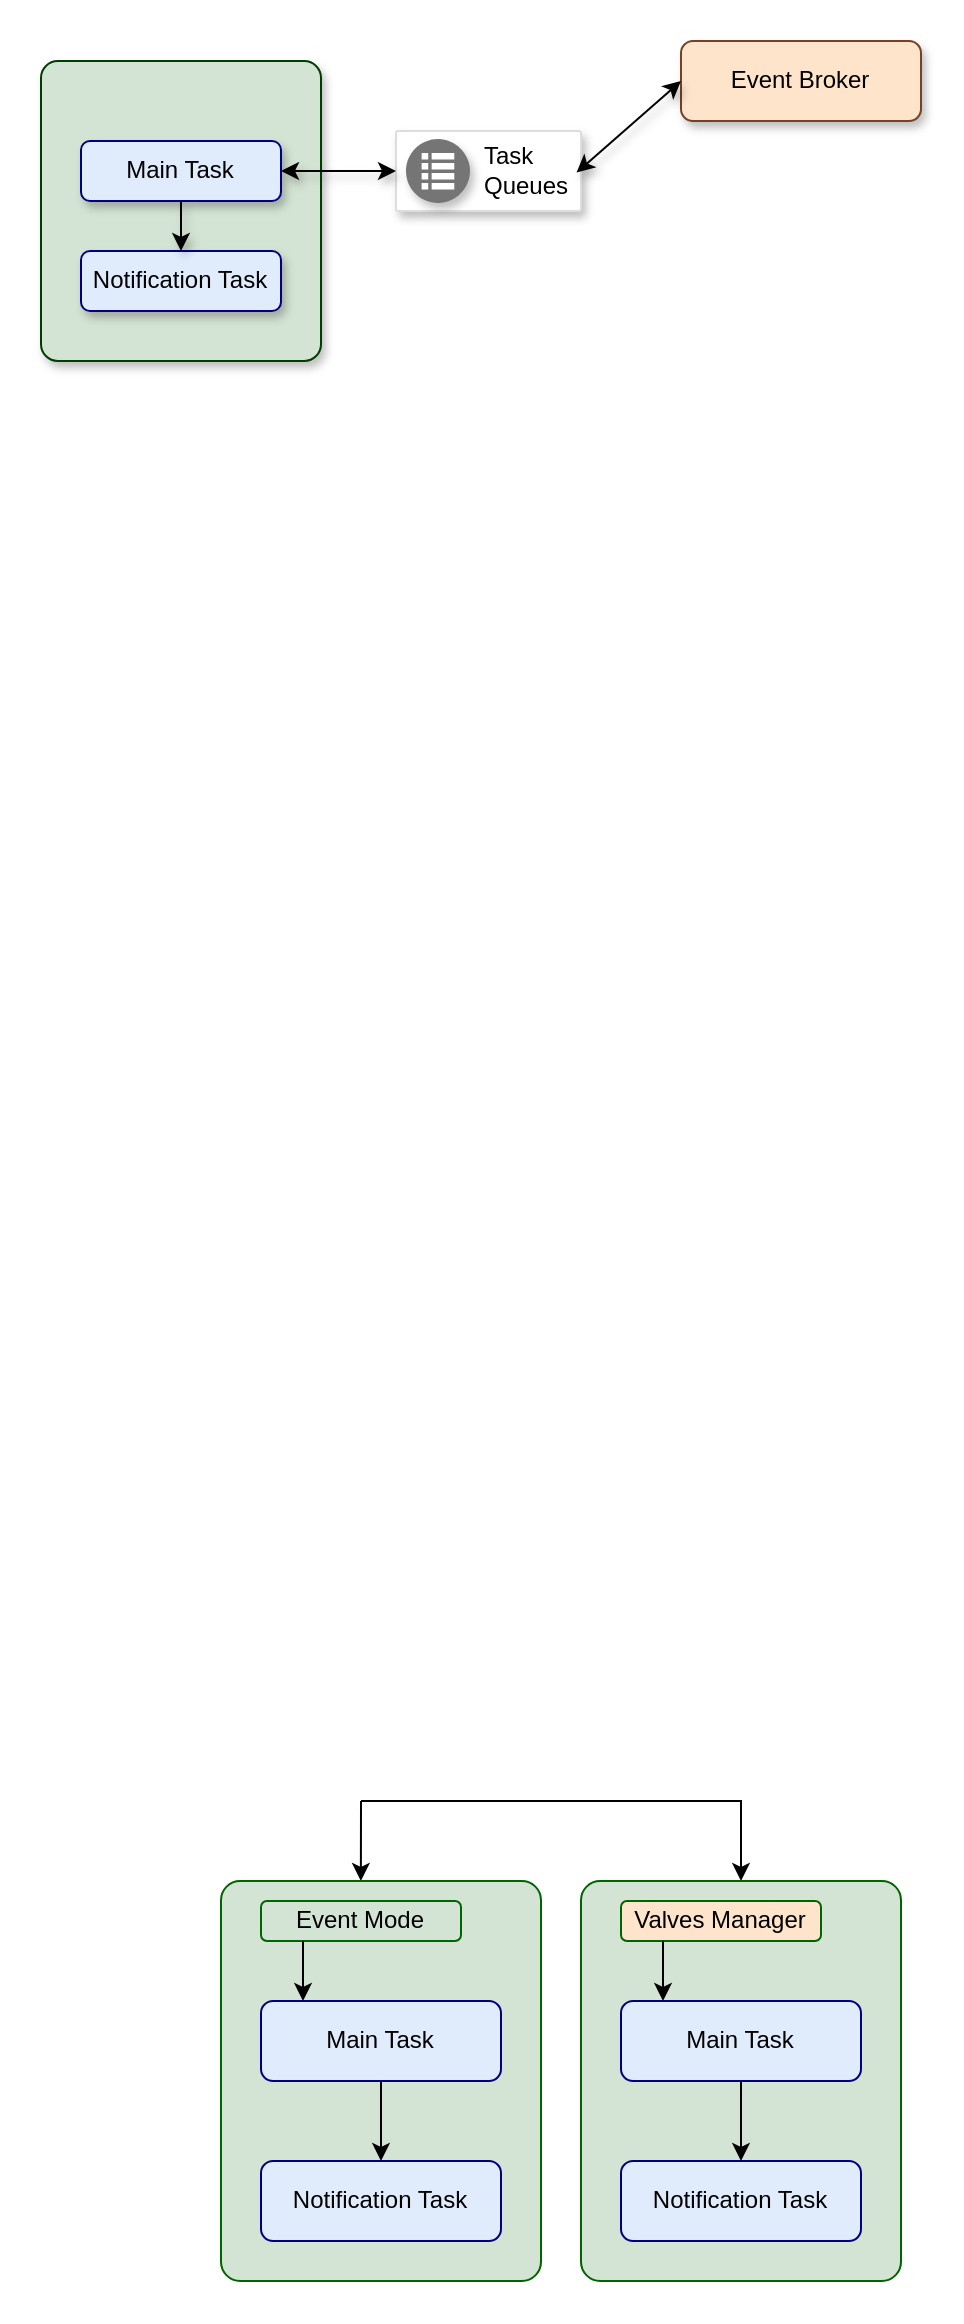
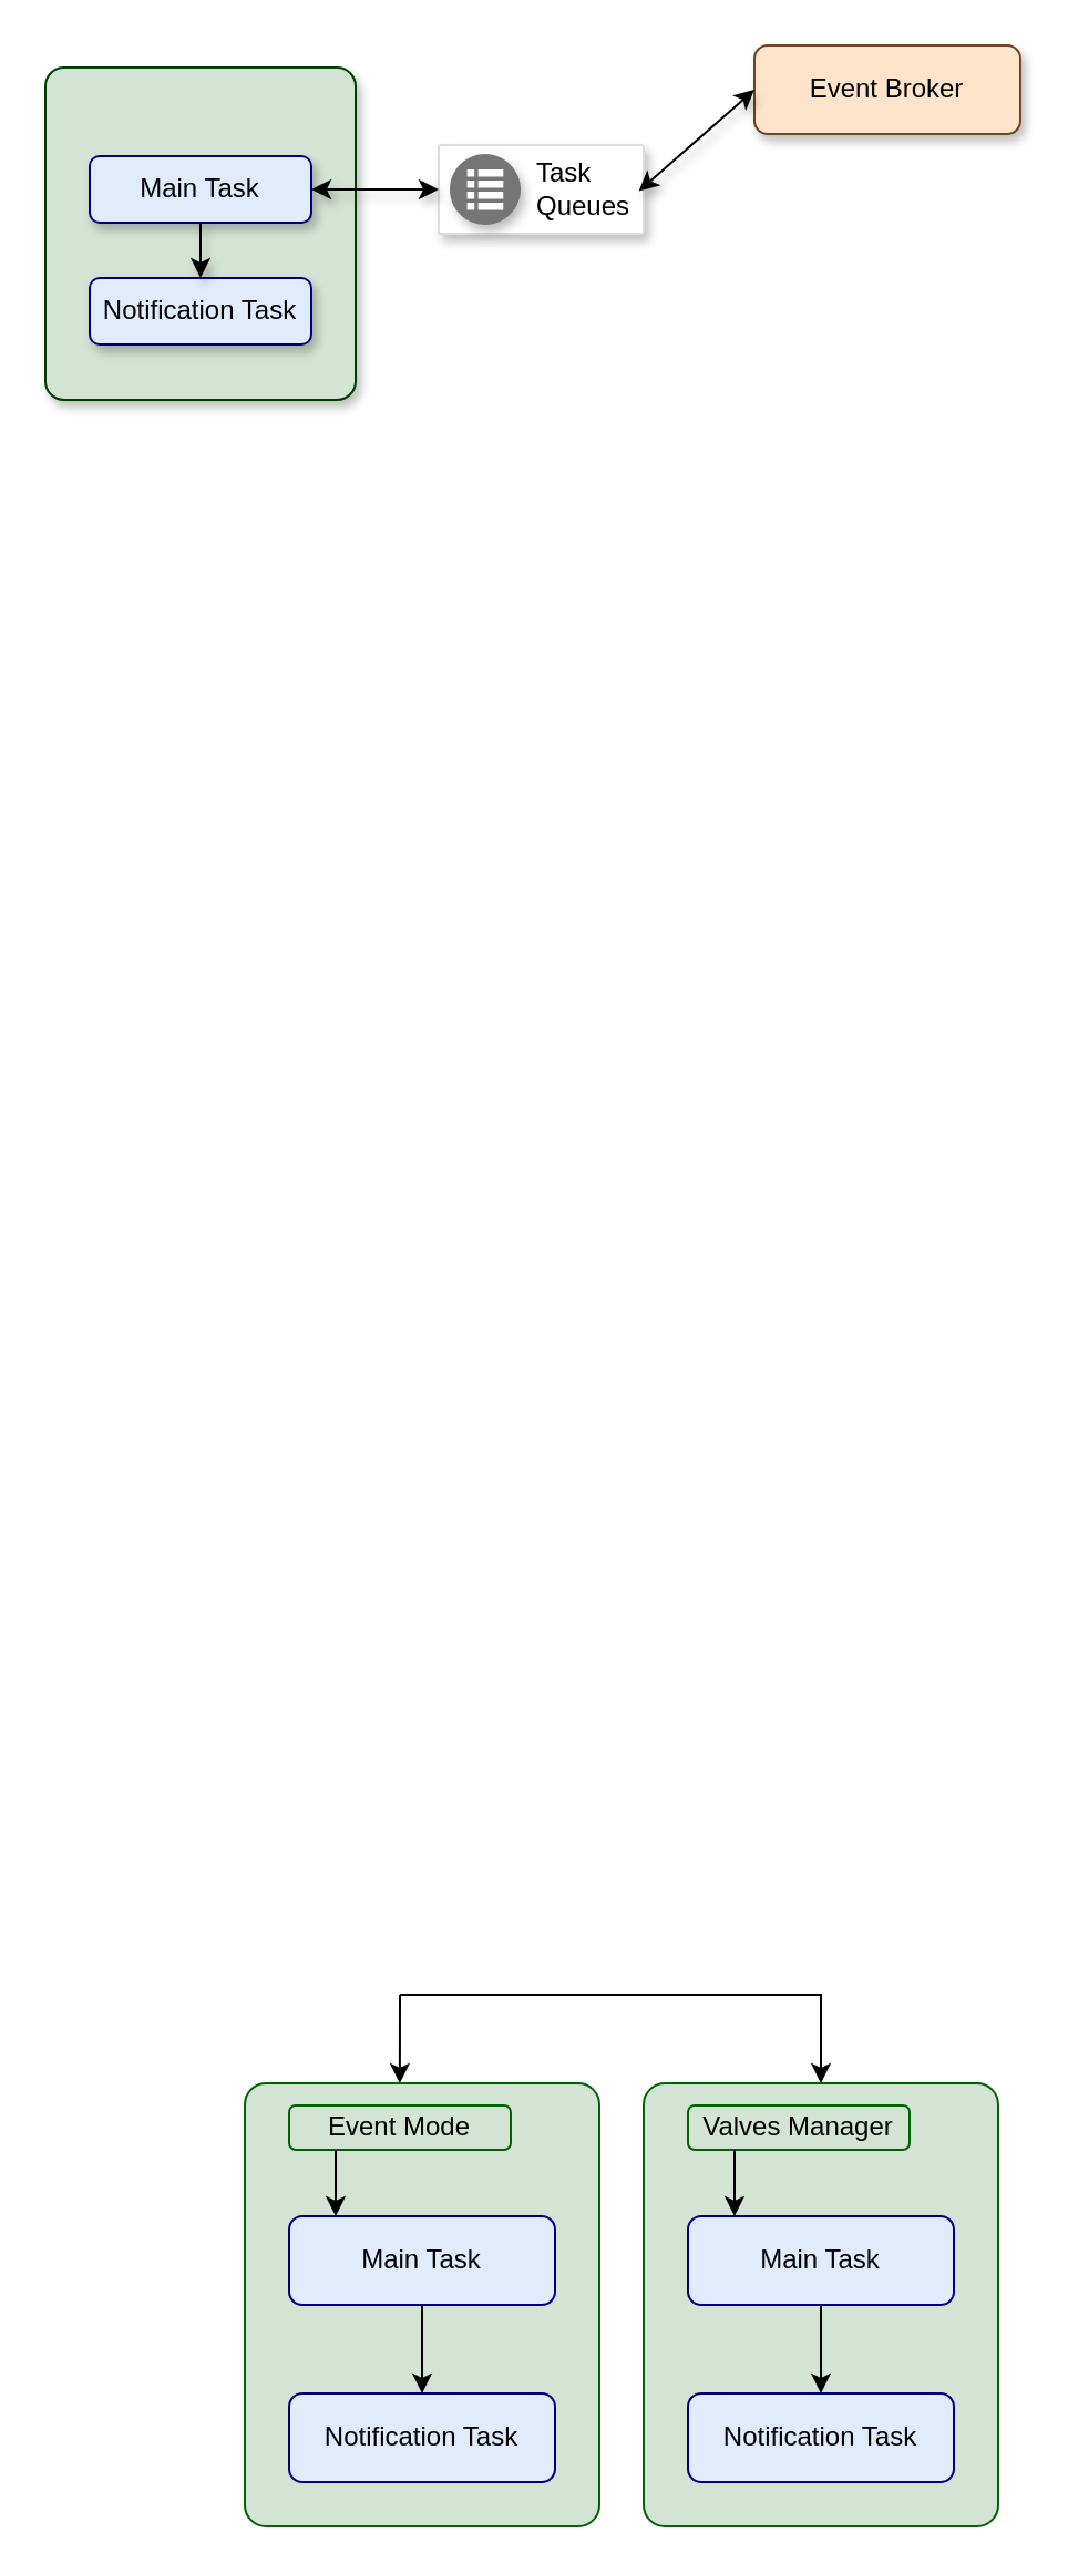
- <mxCell id="11" value="Valves Manager" style="rounded=1;whiteSpace=wrap;html=1;fontSize=12;glass=0;strokeWidth=1;shadow=0;fillColor=#ffe4cc;strokeColor=#006400;" parent="1" vertex="1"><mxGeometry x="310" y="950" width="100" height="20" as="geometry" /></mxCell>
+ <mxCell id="11" value="Valves Manager" style="rounded=1;whiteSpace=wrap;html=1;fontSize=12;glass=0;strokeWidth=1;shadow=0;fillColor=#d4e4d4;strokeColor=#006400;" parent="1" vertex="1"><mxGeometry x="310" y="950" width="100" height="20" as="geometry" /></mxCell>
